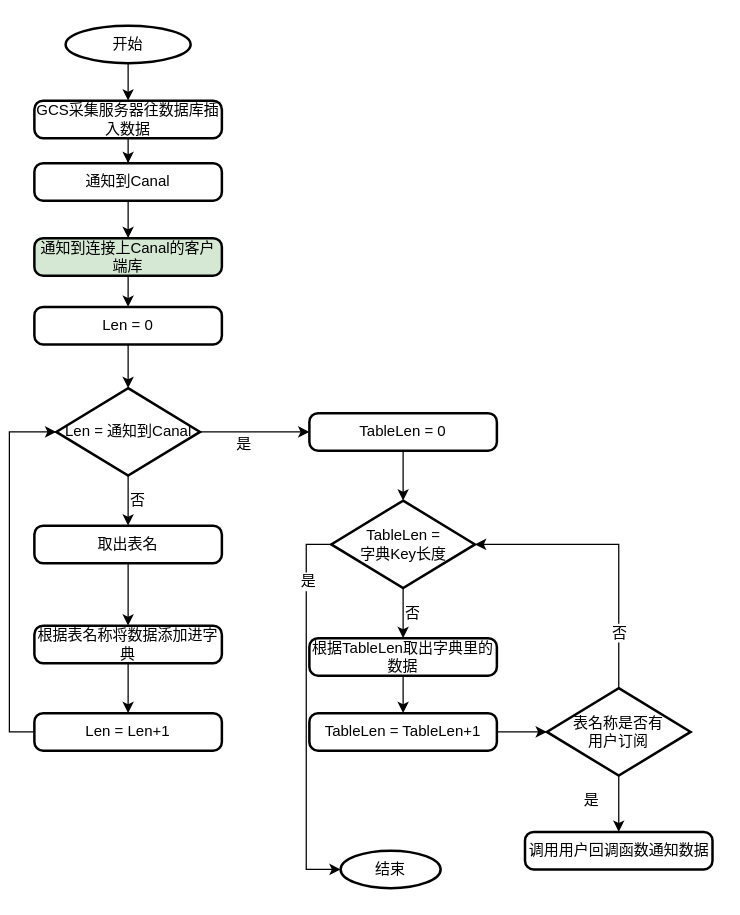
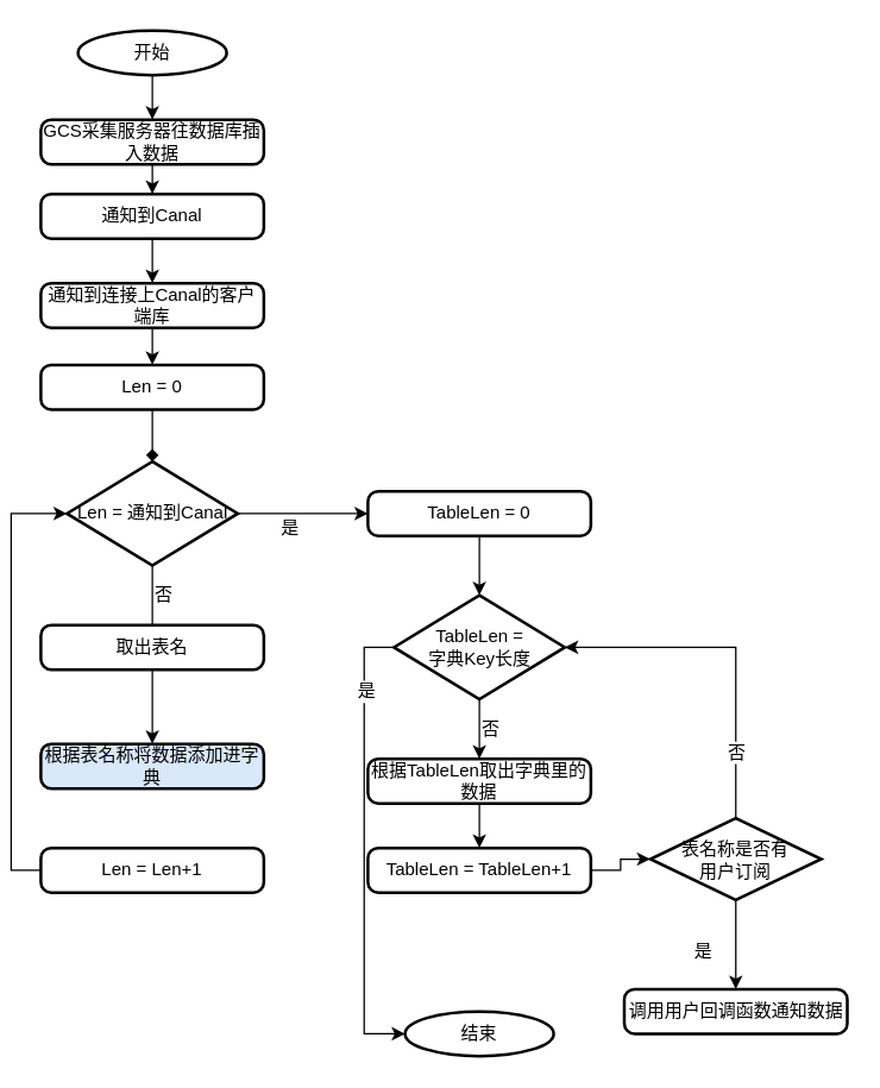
- <mxCell id="10" value="通知到连接上Canal的客户端库" style="rounded=1;whiteSpace=wrap;html=1;absoluteArcSize=1;arcSize=14;strokeWidth=2;fillColor=#d5e8d4;" vertex="1" parent="1"><mxGeometry x="20" y="190" width="150" height="30" as="geometry" /></mxCell>
+ <mxCell id="10" value="通知到连接上Canal的客户端库" style="rounded=1;whiteSpace=wrap;html=1;absoluteArcSize=1;arcSize=14;strokeWidth=2;" vertex="1" parent="1"><mxGeometry x="20" y="190" width="150" height="30" as="geometry" /></mxCell>
- <mxCell id="11" style="edgeStyle=orthogonalEdgeStyle;rounded=0;orthogonalLoop=1;jettySize=auto;html=1;exitX=0.5;exitY=1;exitDx=0;exitDy=0;entryX=0.5;entryY=0;entryDx=0;entryDy=0;entryPerimeter=0;" edge="1" parent="1" source="12" target="15"><mxGeometry relative="1" as="geometry" /></mxCell>
+ <mxCell id="11" style="edgeStyle=orthogonalEdgeStyle;rounded=0;orthogonalLoop=1;jettySize=auto;html=1;exitX=0.5;exitY=1;exitDx=0;exitDy=0;entryX=0.5;entryY=0;entryDx=0;entryDy=0;entryPerimeter=0;endArrow=diamond;" edge="1" parent="1" source="12" target="15"><mxGeometry relative="1" as="geometry" /></mxCell>
- <mxCell id="14" style="edgeStyle=orthogonalEdgeStyle;rounded=0;orthogonalLoop=1;jettySize=auto;html=1;exitX=0.5;exitY=1;exitDx=0;exitDy=0;exitPerimeter=0;" edge="1" parent="1" source="15" target="17"><mxGeometry relative="1" as="geometry" /></mxCell>
+ <mxCell id="14" style="edgeStyle=orthogonalEdgeStyle;rounded=0;orthogonalLoop=1;jettySize=auto;html=1;exitX=0.5;exitY=1;exitDx=0;exitDy=0;exitPerimeter=0;endArrow=none;" edge="1" parent="1" source="15" target="17"><mxGeometry relative="1" as="geometry" /></mxCell>
- <mxCell id="21" value="根据表名称将数据添加进字典" style="rounded=1;whiteSpace=wrap;html=1;absoluteArcSize=1;arcSize=14;strokeWidth=2;" vertex="1" parent="1"><mxGeometry x="20" y="500" width="150" height="30" as="geometry" /></mxCell>
+ <mxCell id="21" value="根据表名称将数据添加进字典" style="rounded=1;whiteSpace=wrap;html=1;absoluteArcSize=1;arcSize=14;strokeWidth=2;fillColor=#dae8fc;" vertex="1" parent="1"><mxGeometry x="20" y="500" width="150" height="30" as="geometry" /></mxCell>
- <mxCell id="20" style="edgeStyle=orthogonalEdgeStyle;rounded=0;orthogonalLoop=1;jettySize=auto;html=1;exitX=0.5;exitY=1;exitDx=0;exitDy=0;entryX=0.5;entryY=0;entryDx=0;entryDy=0;" edge="1" parent="1" source="21" target="19"><mxGeometry relative="1" as="geometry" /></mxCell>
- <mxCell id="37" value="表名称是否有&lt;br&gt;用户订阅" style="strokeWidth=2;html=1;shape=mxgraph.flowchart.decision;whiteSpace=wrap;" vertex="1" parent="1"><mxGeometry x="430" y="550" width="115" height="70" as="geometry" /></mxCell>
+ <mxCell id="37" value="表名称是否有&lt;br&gt;用户订阅" style="strokeWidth=2;html=1;shape=mxgraph.flowchart.decision;whiteSpace=wrap;" vertex="1" parent="1"><mxGeometry x="430" y="550" width="115" height="55" as="geometry" /></mxCell>
- <mxCell id="8" value="结束" style="strokeWidth=2;html=1;shape=mxgraph.flowchart.start_1;whiteSpace=wrap;" vertex="1" parent="1"><mxGeometry x="265" y="680" width="80" height="30" as="geometry" /></mxCell>
+ <mxCell id="8" value="结束" style="strokeWidth=2;html=1;shape=mxgraph.flowchart.start_1;whiteSpace=wrap;" vertex="1" parent="1"><mxGeometry x="265" y="680" width="100" height="30" as="geometry" /></mxCell>
